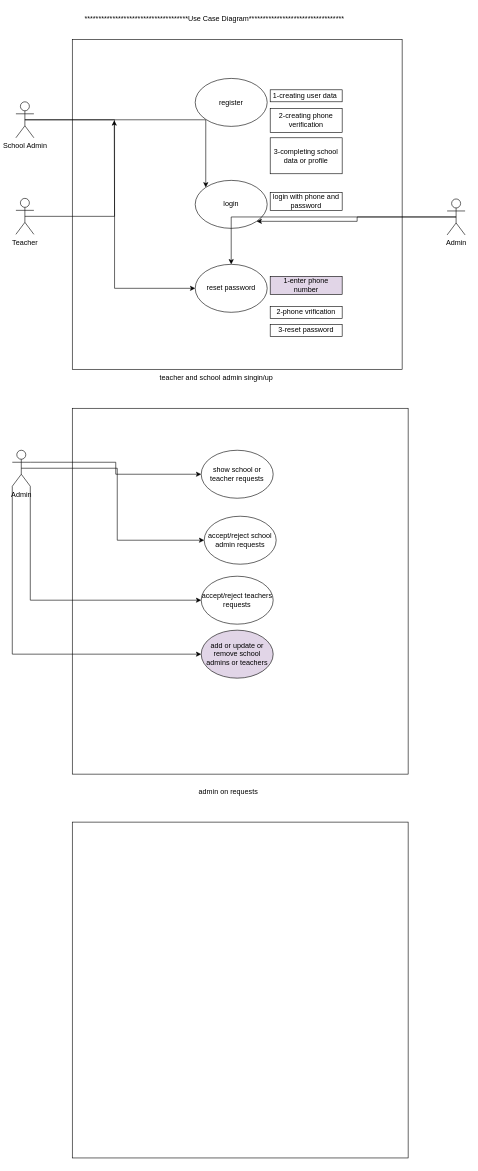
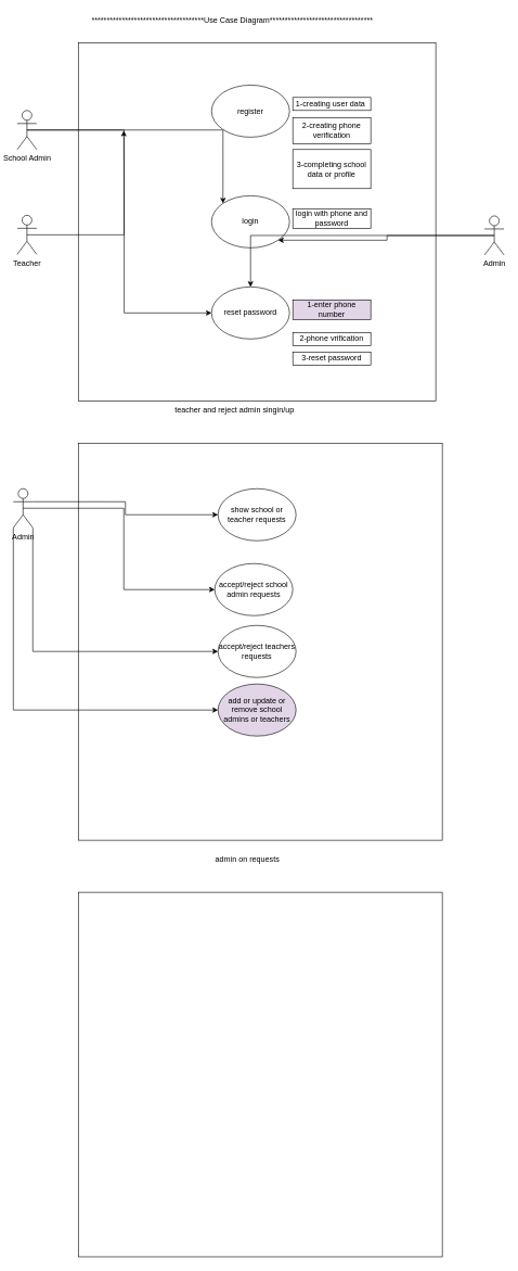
- <mxCell id="30" value="teacher and school admin singin/up" style="text;html=1;align=center;verticalAlign=middle;resizable=0;points=[];autosize=1;" parent="1" vertex="1"><mxGeometry x="260" y="620" width="200" height="20" as="geometry" /></mxCell>
+ <mxCell id="30" value="teacher and reject admin singin/up" style="text;html=1;align=center;verticalAlign=middle;resizable=0;points=[];autosize=1;" parent="1" vertex="1"><mxGeometry x="260" y="620" width="200" height="20" as="geometry" /></mxCell>
- <mxCell id="19" value="accept/reject school admin requests" style="ellipse;whiteSpace=wrap;html=1;" parent="1" vertex="1"><mxGeometry x="340" y="860" width="120" height="80" as="geometry" /></mxCell>
+ <mxCell id="19" value="accept/reject school admin requests" style="ellipse;whiteSpace=wrap;html=1;" parent="1" vertex="1"><mxGeometry x="330" y="865" width="120" height="80" as="geometry" /></mxCell>
